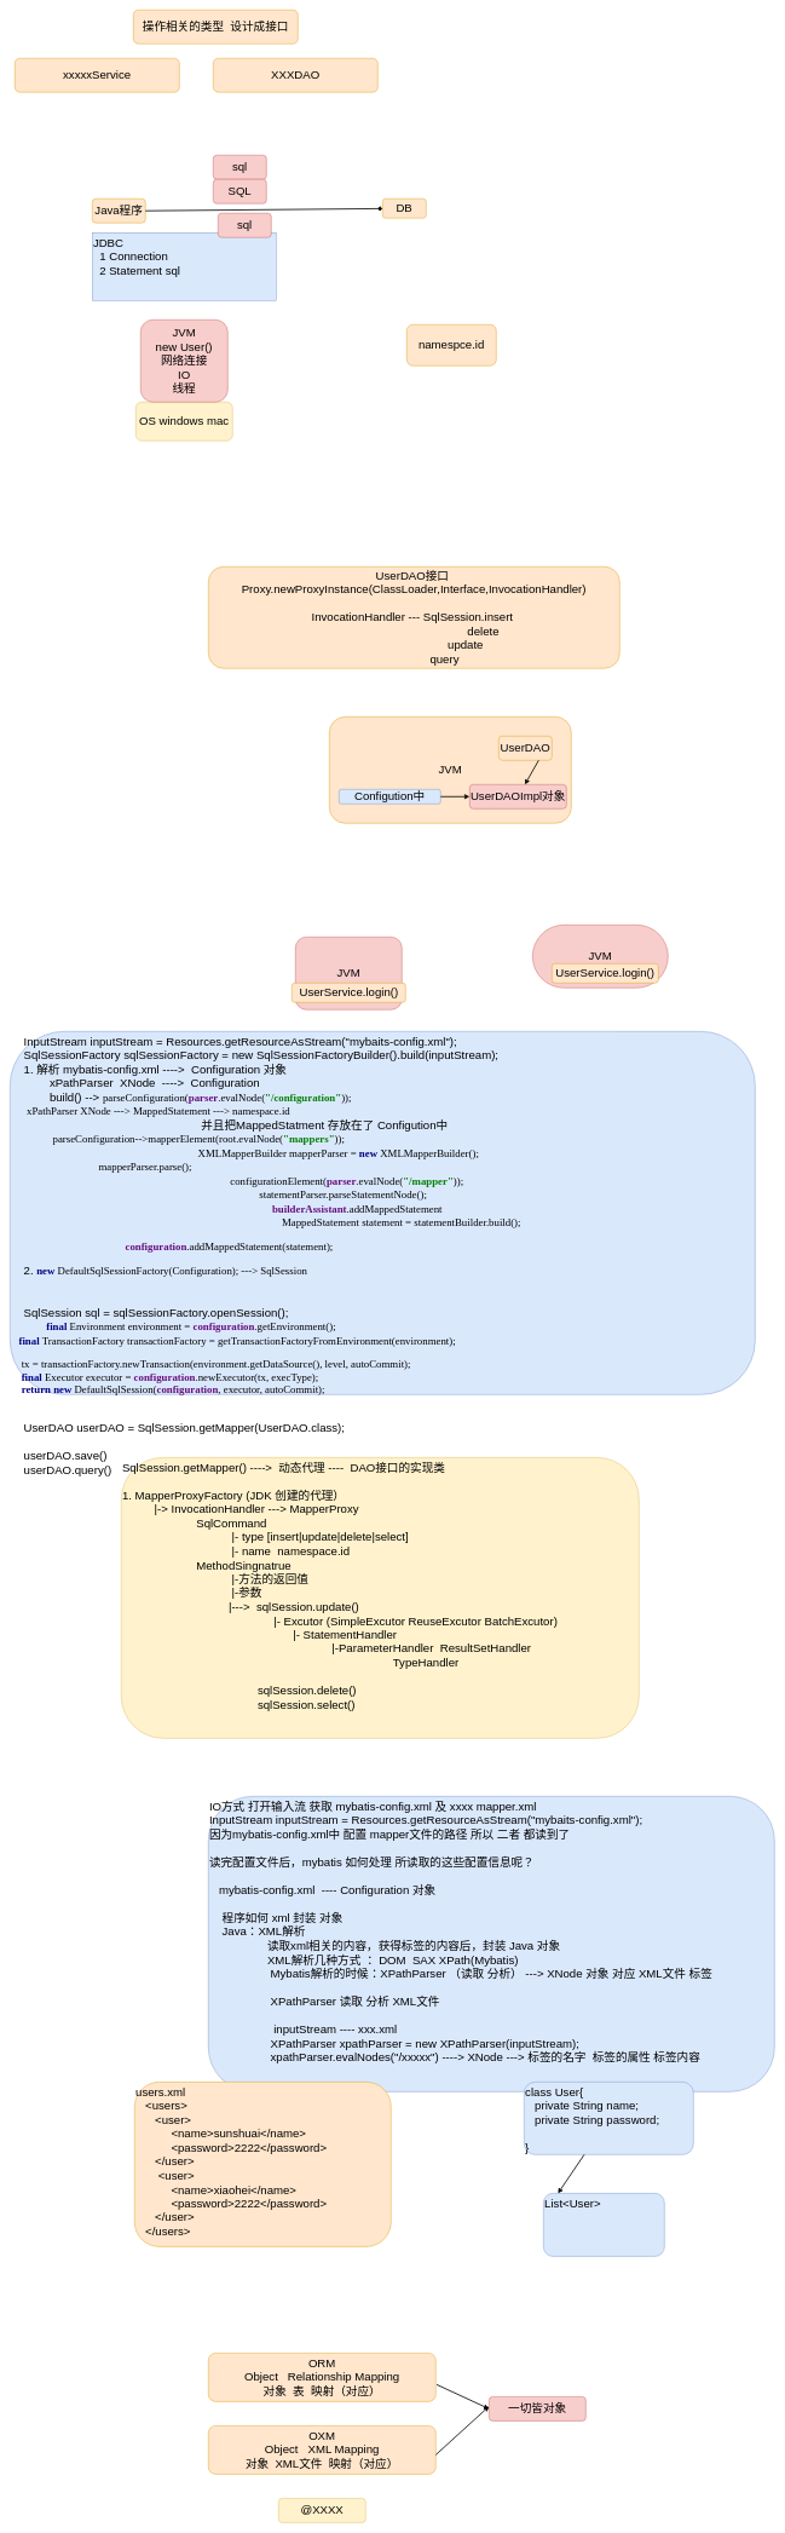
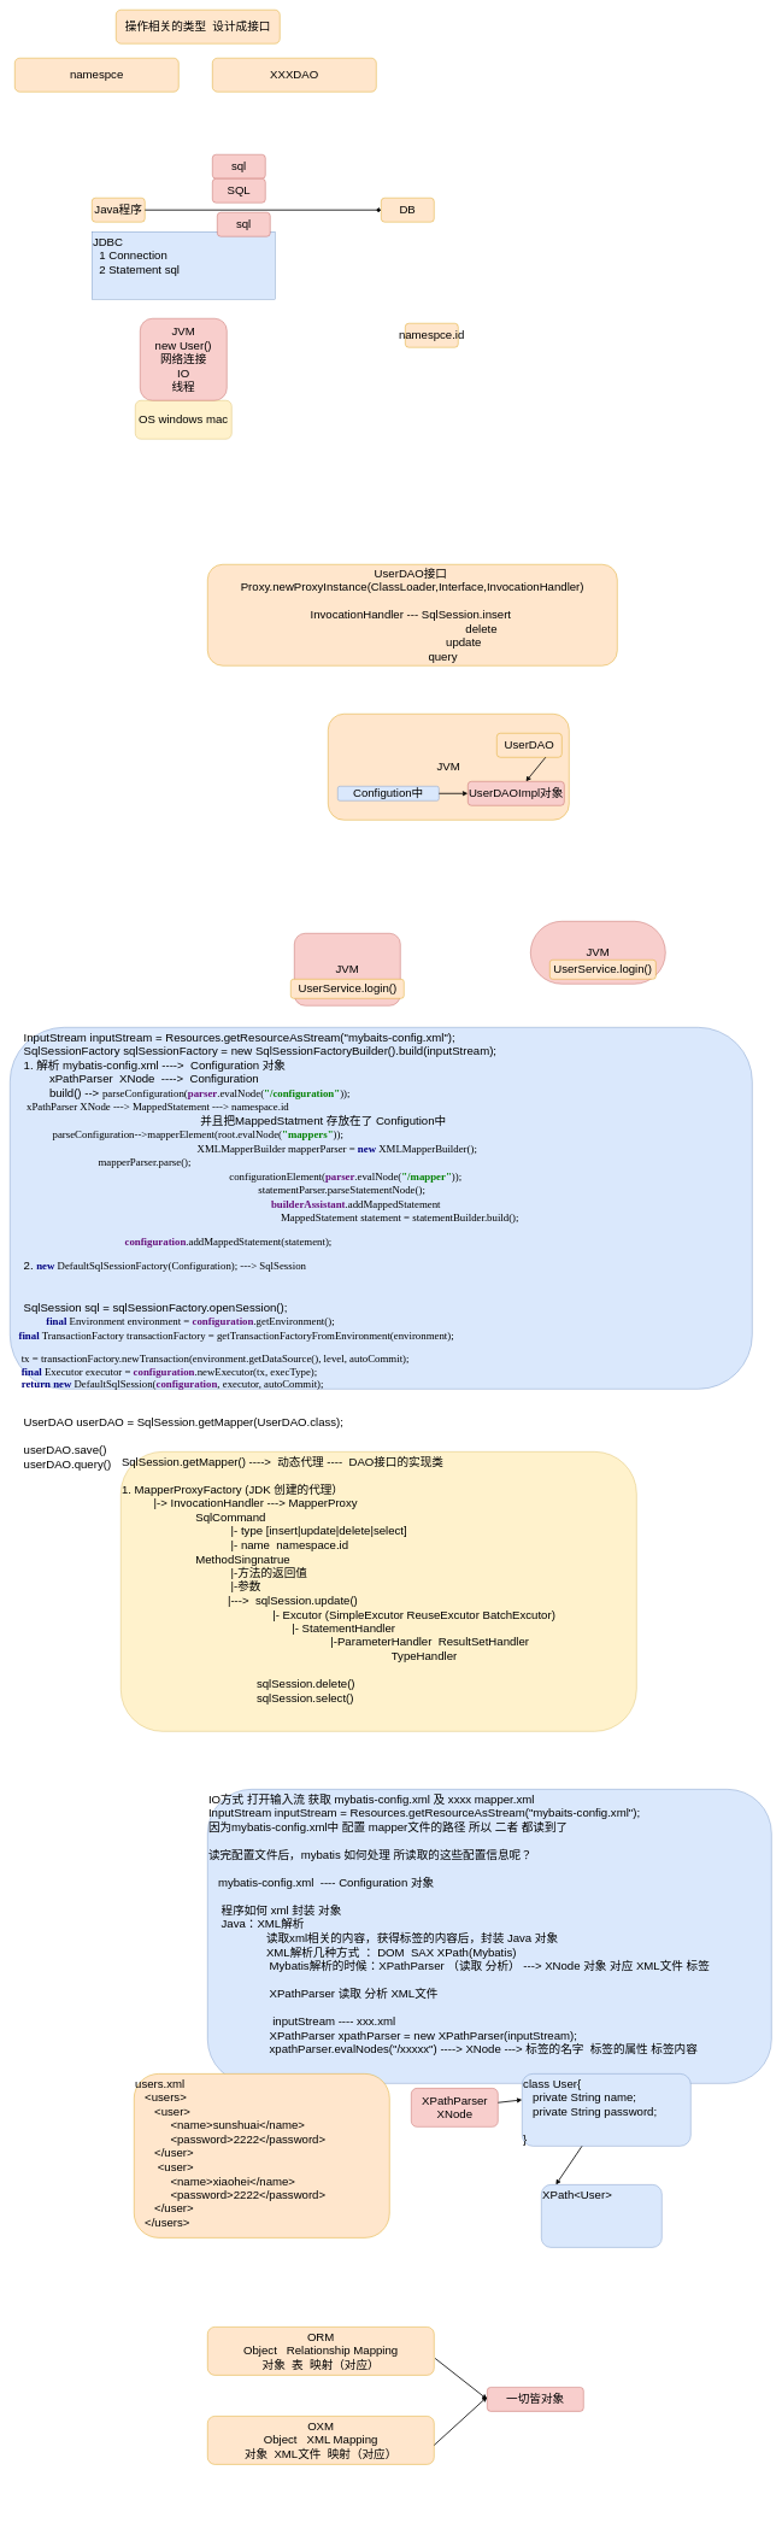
- <mxCell id="2" value="操作相关的类型&amp;nbsp; 设计成接口" style="text;html=1;strokeColor=#d79b00;fillColor=#ffe6cc;align=center;verticalAlign=middle;whiteSpace=wrap;rounded=1;fontSize=24;" parent="1" vertex="1"><mxGeometry x="275" y="20" width="340" height="70" as="geometry" /></mxCell>
+ <mxCell id="2" value="操作相关的类型&amp;nbsp; 设计成接口" style="text;html=1;strokeColor=#d79b00;fillColor=#ffe6cc;align=center;verticalAlign=middle;whiteSpace=wrap;rounded=1;fontSize=24;" parent="1" vertex="1"><mxGeometry x="240" y="20" width="340" height="70" as="geometry" /></mxCell>
- <mxCell id="3" value="xxxxxService" style="text;html=1;strokeColor=#d79b00;fillColor=#ffe6cc;align=center;verticalAlign=middle;whiteSpace=wrap;rounded=1;fontSize=24;" parent="1" vertex="1"><mxGeometry x="30" y="120" width="340" height="70" as="geometry" /></mxCell>
+ <mxCell id="3" value="namespce" style="text;html=1;strokeColor=#d79b00;fillColor=#ffe6cc;align=center;verticalAlign=middle;whiteSpace=wrap;rounded=1;fontSize=24;" parent="1" vertex="1"><mxGeometry x="30" y="120" width="340" height="70" as="geometry" /></mxCell>
- <mxCell id="6" value="DB" style="text;html=1;strokeColor=#d79b00;fillColor=#ffe6cc;align=center;verticalAlign=middle;whiteSpace=wrap;rounded=1;fontSize=24;" parent="1" vertex="1"><mxGeometry x="790" y="410" width="90" height="40" as="geometry" /></mxCell>
+ <mxCell id="6" value="DB" style="text;html=1;strokeColor=#d79b00;fillColor=#ffe6cc;align=center;verticalAlign=middle;whiteSpace=wrap;rounded=1;fontSize=24;" parent="1" vertex="1"><mxGeometry x="790" y="410" width="110" height="50" as="geometry" /></mxCell>
- <mxCell id="14" value="namespce.id" style="text;html=1;strokeColor=#d79b00;fillColor=#ffe6cc;align=center;verticalAlign=middle;whiteSpace=wrap;rounded=1;fontSize=24;" parent="1" vertex="1"><mxGeometry x="840" y="670" width="185" height="85" as="geometry" /></mxCell>
+ <mxCell id="14" value="namespce.id" style="text;html=1;strokeColor=#d79b00;fillColor=#ffe6cc;align=center;verticalAlign=middle;whiteSpace=wrap;rounded=1;fontSize=24;" parent="1" vertex="1"><mxGeometry x="840" y="670" width="110" height="50" as="geometry" /></mxCell>
- <mxCell id="20" value="UserDAO" style="text;html=1;strokeColor=#d79b00;fillColor=#ffe6cc;align=center;verticalAlign=middle;whiteSpace=wrap;rounded=1;fontSize=24;" parent="1" vertex="1"><mxGeometry x="1030" y="1520" width="110" height="50" as="geometry" /></mxCell>
+ <mxCell id="20" value="UserDAO" style="text;html=1;strokeColor=#d79b00;fillColor=#ffe6cc;align=center;verticalAlign=middle;whiteSpace=wrap;rounded=1;fontSize=24;" parent="1" vertex="1"><mxGeometry x="1030" y="1520" width="135" height="50" as="geometry" /></mxCell>
+ <mxCell id="40" value="" style="endArrow=classic;html=1;fontSize=26;strokeWidth=2;entryX=0;entryY=0.36;entryDx=0;entryDy=0;entryPerimeter=0;" edge="1" parent="1" source="39" target="36"><mxGeometry width="50" height="50" relative="1" as="geometry"><mxPoint x="982.5" y="4480" as="sourcePoint" /><mxPoint x="1032.5" y="4430" as="targetPoint" /></mxGeometry></mxCell>
+ <mxCell id="39" value="XPathParser&lt;br&gt;XNode" style="text;html=1;strokeColor=#b85450;fillColor=#f8cecc;align=center;verticalAlign=middle;whiteSpace=wrap;rounded=1;fontSize=24;" vertex="1" parent="1"><mxGeometry x="852.5" y="4330" width="180" height="80" as="geometry" /></mxCell>
- <mxCell id="38" value="List&amp;lt;User&amp;gt;&amp;nbsp;" style="text;html=1;strokeColor=#6c8ebf;fillColor=#dae8fc;align=left;verticalAlign=top;whiteSpace=wrap;rounded=1;fontSize=24;" vertex="1" parent="1"><mxGeometry x="1122.5" y="4530" width="250" height="130" as="geometry" /></mxCell>
+ <mxCell id="38" value="XPath&amp;lt;User&amp;gt;&amp;nbsp;" style="text;html=1;strokeColor=#6c8ebf;fillColor=#dae8fc;align=left;verticalAlign=top;whiteSpace=wrap;rounded=1;fontSize=24;" vertex="1" parent="1"><mxGeometry x="1122.5" y="4530" width="250" height="130" as="geometry" /></mxCell>
- <mxCell id="29" value="ORM&lt;br&gt;Object&amp;nbsp; &amp;nbsp;Relationship Mapping&lt;br&gt;对象&amp;nbsp; 表&amp;nbsp; 映射（对应）" style="text;html=1;strokeColor=#d79b00;fillColor=#ffe6cc;align=center;verticalAlign=middle;whiteSpace=wrap;rounded=1;fontSize=24;" vertex="1" parent="1"><mxGeometry x="430" y="4860" width="470" height="100" as="geometry" /></mxCell>
+ <mxCell id="29" value="ORM&lt;br&gt;Object&amp;nbsp; &amp;nbsp;Relationship Mapping&lt;br&gt;对象&amp;nbsp; 表&amp;nbsp; 映射（对应）" style="text;html=1;strokeColor=#d79b00;fillColor=#ffe6cc;align=center;verticalAlign=middle;whiteSpace=wrap;rounded=1;fontSize=24;" vertex="1" parent="1"><mxGeometry x="430" y="4825" width="470" height="100" as="geometry" /></mxCell>
- <mxCell id="34" value="@XXXX" style="text;html=1;strokeColor=#d6b656;fillColor=#fff2cc;align=center;verticalAlign=middle;whiteSpace=wrap;rounded=1;fontSize=24;" vertex="1" parent="1"><mxGeometry x="575" y="5160" width="180" height="50" as="geometry" /></mxCell>
